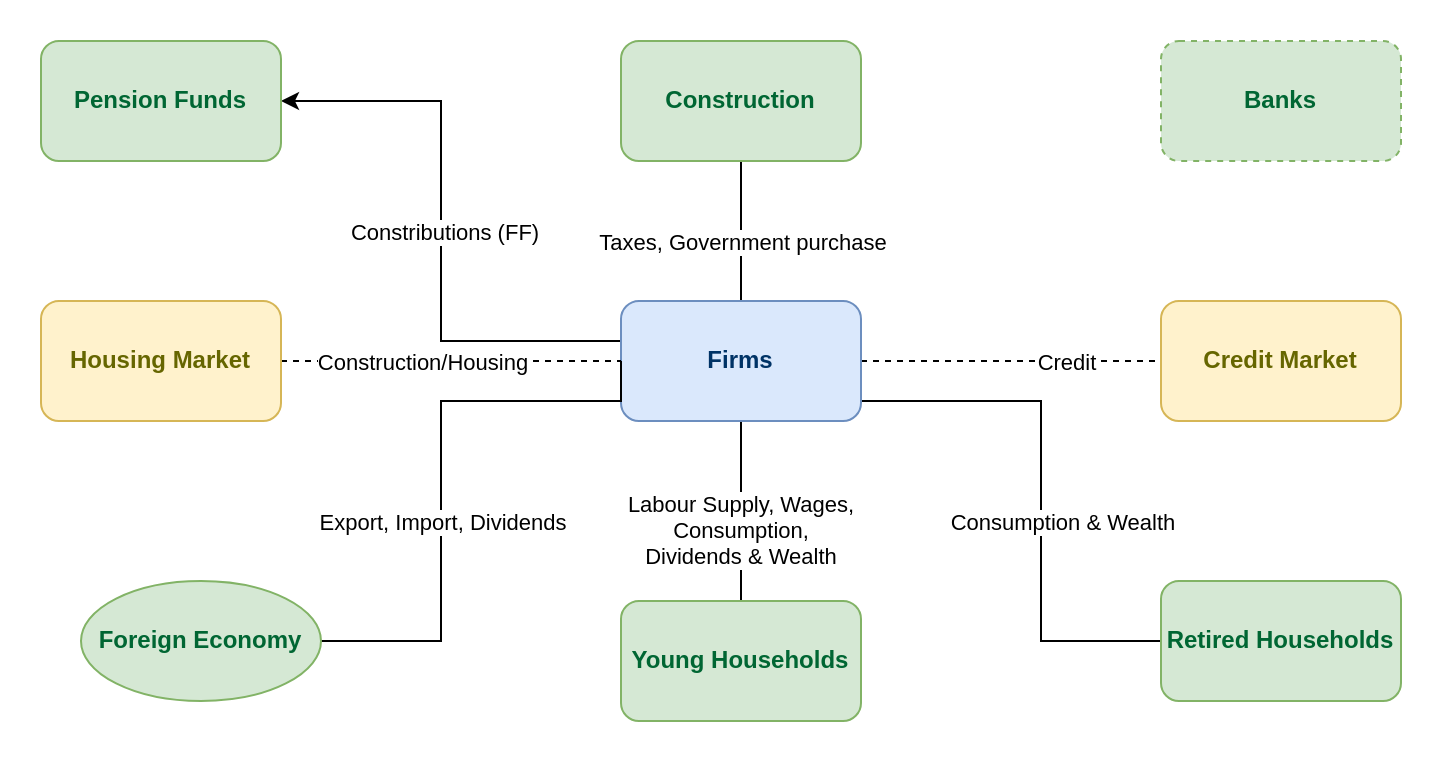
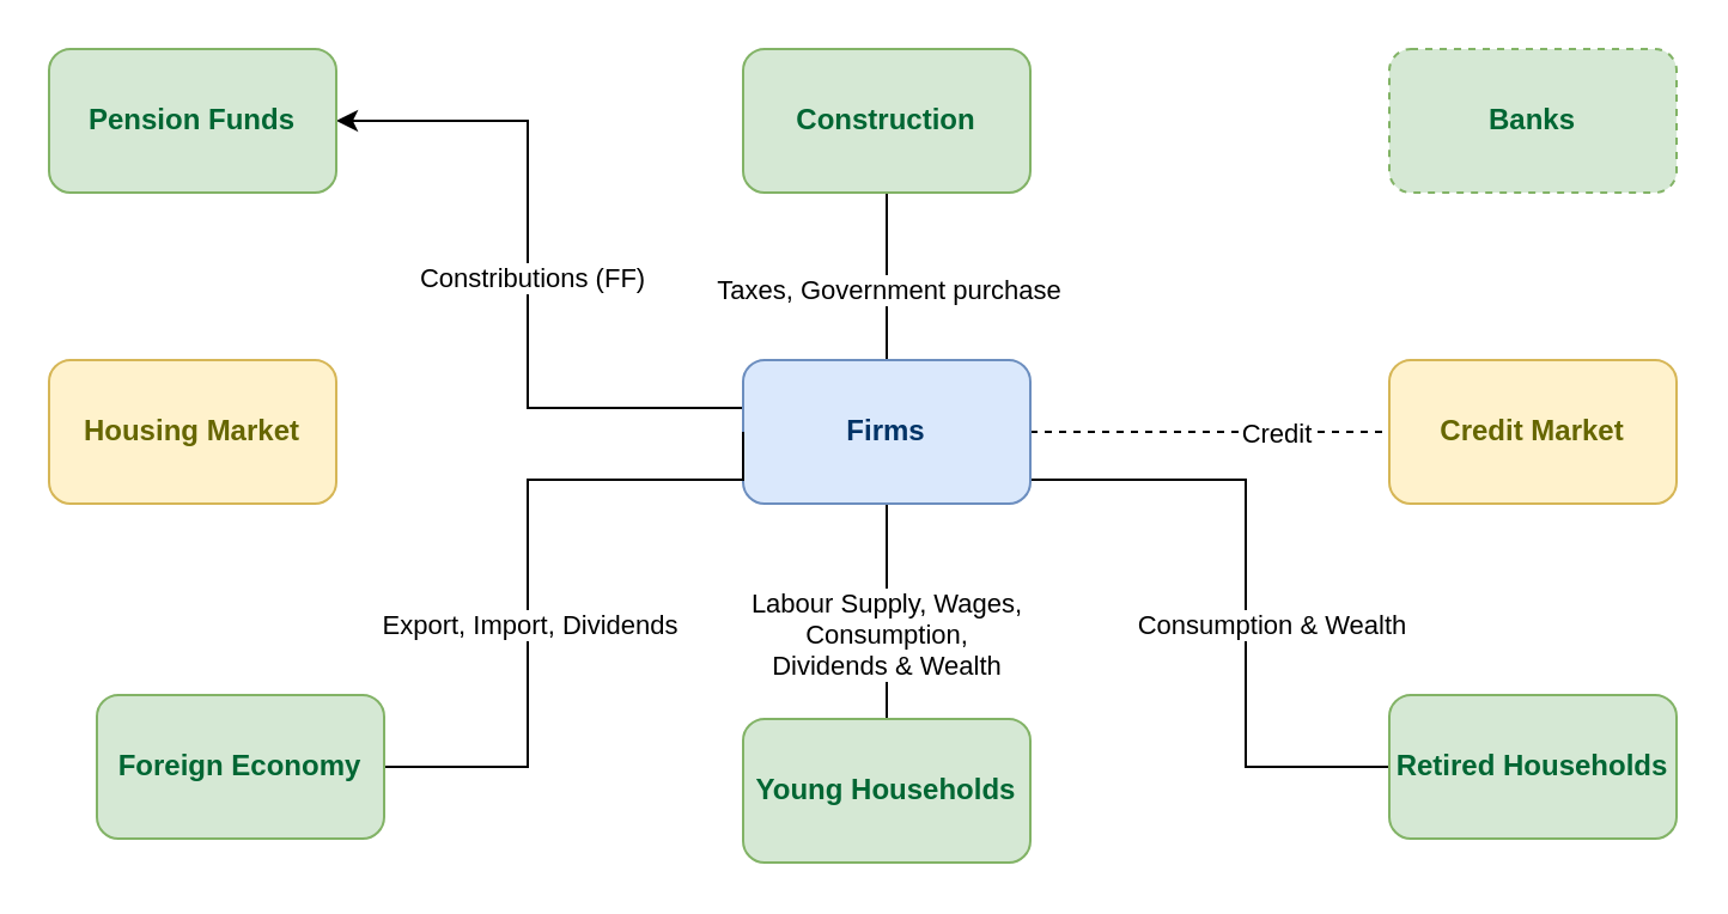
- <mxCell id="22" style="edgeStyle=orthogonalEdgeStyle;rounded=0;orthogonalLoop=1;jettySize=auto;html=1;endArrow=none;endFill=0;dashed=1;entryX=0;entryY=0.5;entryDx=0;entryDy=0;" edge="1" parent="1" source="24" target="12"><mxGeometry relative="1" as="geometry"><mxPoint x="310" y="190" as="targetPoint" /><Array as="points"><mxPoint x="260" y="180" /><mxPoint x="260" y="180" /></Array></mxGeometry></mxCell>
- <mxCell id="23" value="Construction/Housing" style="edgeLabel;html=1;align=center;verticalAlign=middle;resizable=0;points=[];" vertex="1" connectable="0" parent="22"><mxGeometry x="-0.474" y="2" relative="1" as="geometry"><mxPoint x="25" y="2" as="offset" /></mxGeometry></mxCell>
- <mxCell id="19" value="Foreign Economy" style="ellipse;whiteSpace=wrap;html=1;fillColor=#d5e8d4;strokeColor=#82b366;fontColor=#006633;fontStyle=1;" vertex="1" parent="1"><mxGeometry x="40" y="290" width="120" height="60" as="geometry" /></mxCell>
+ <mxCell id="19" value="Foreign Economy" style="rounded=1;whiteSpace=wrap;html=1;fillColor=#d5e8d4;strokeColor=#82b366;fontColor=#006633;fontStyle=1" vertex="1" parent="1"><mxGeometry x="40" y="290" width="120" height="60" as="geometry" /></mxCell>
